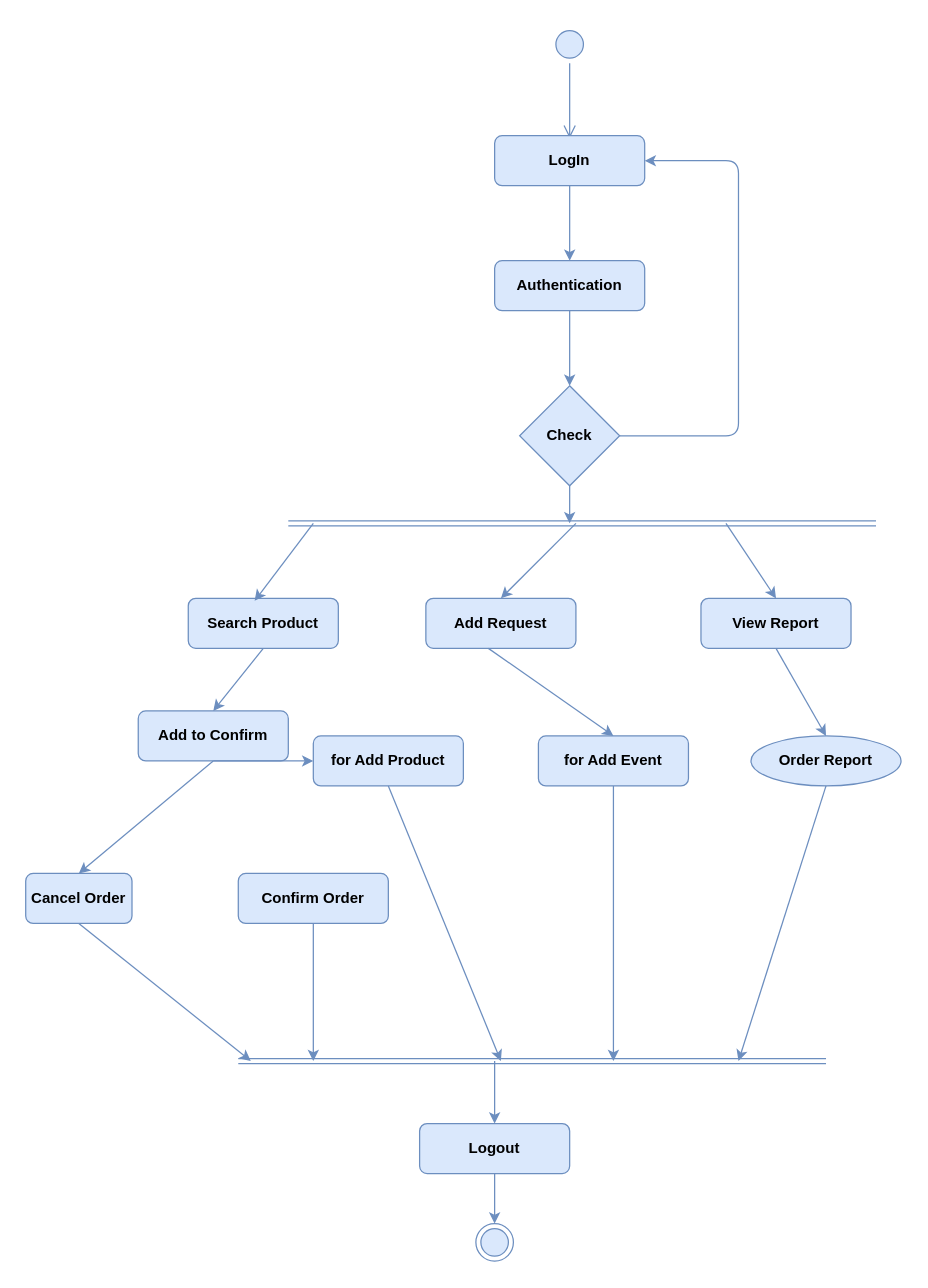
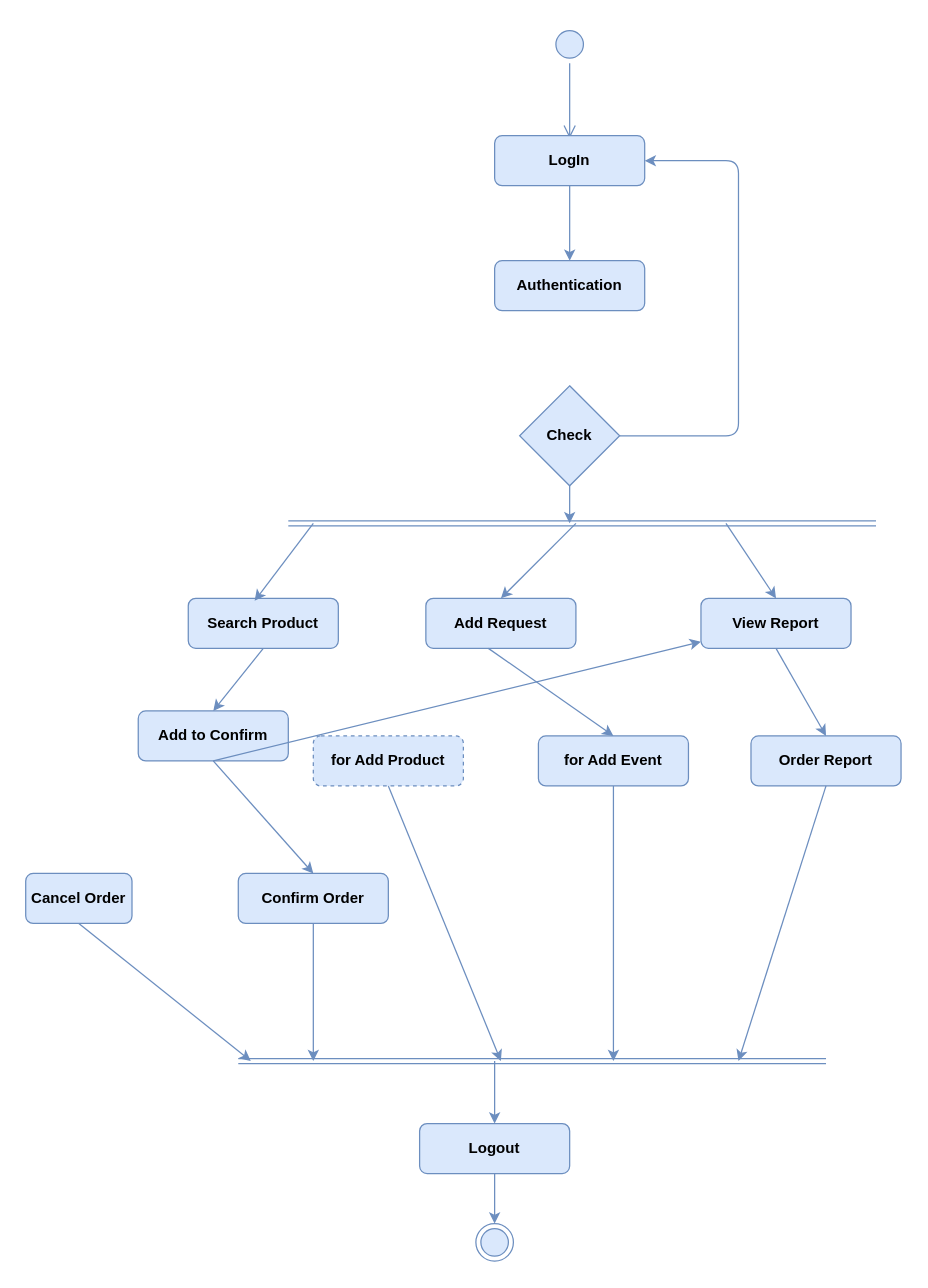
- <mxCell id="8" value="" style="endArrow=classic;html=1;exitX=0.5;exitY=1;exitDx=0;exitDy=0;fillColor=#dae8fc;strokeColor=#6c8ebf;fontStyle=1" edge="1" parent="1" source="6" target="7"><mxGeometry width="50" height="50" relative="1" as="geometry"><mxPoint x="450" y="318" as="sourcePoint" /><mxPoint x="500" y="268" as="targetPoint" /></mxGeometry></mxCell>
- <mxCell id="17" value="" style="endArrow=classic;html=1;exitX=0.5;exitY=1;exitDx=0;exitDy=0;fillColor=#dae8fc;strokeColor=#6c8ebf;fontStyle=1;" edge="1" parent="1" source="13" target="21"><mxGeometry width="50" height="50" relative="1" as="geometry"><mxPoint x="110" y="609" as="sourcePoint" /><mxPoint x="160" y="598" as="targetPoint" /></mxGeometry></mxCell>
+ <mxCell id="17" value="" style="endArrow=classic;html=1;entryX=0.5;entryY=0;entryDx=0;entryDy=0;exitX=0.5;exitY=1;exitDx=0;exitDy=0;fillColor=#dae8fc;strokeColor=#6c8ebf;fontStyle=1" edge="1" parent="1" source="13" target="15"><mxGeometry width="50" height="50" relative="1" as="geometry"><mxPoint x="110" y="609" as="sourcePoint" /><mxPoint x="160" y="598" as="targetPoint" /></mxGeometry></mxCell>
- <mxCell id="21" value="for Add Product" style="rounded=1;whiteSpace=wrap;html=1;fillColor=#dae8fc;strokeColor=#6c8ebf;fontStyle=1" vertex="1" parent="1"><mxGeometry x="250" y="588" width="120" height="40" as="geometry" /></mxCell>
+ <mxCell id="21" value="for Add Product" style="rounded=1;whiteSpace=wrap;html=1;fillColor=#dae8fc;strokeColor=#6c8ebf;fontStyle=1;dashed=1;" vertex="1" parent="1"><mxGeometry x="250" y="588" width="120" height="40" as="geometry" /></mxCell>
- <mxCell id="27" value="Order Report" style="ellipse;whiteSpace=wrap;html=1;fillColor=#dae8fc;strokeColor=#6c8ebf;fontStyle=1;" vertex="1" parent="1"><mxGeometry x="600" y="588" width="120" height="40" as="geometry" /></mxCell>
+ <mxCell id="27" value="Order Report" style="rounded=1;whiteSpace=wrap;html=1;fillColor=#dae8fc;strokeColor=#6c8ebf;fontStyle=1" vertex="1" parent="1"><mxGeometry x="600" y="588" width="120" height="40" as="geometry" /></mxCell>
- <mxCell id="18" value="" style="endArrow=classic;html=1;entryX=0.5;entryY=0;entryDx=0;entryDy=0;exitX=0.5;exitY=1;exitDx=0;exitDy=0;fillColor=#dae8fc;strokeColor=#6c8ebf;fontStyle=1" edge="1" parent="1" source="13" target="14"><mxGeometry width="50" height="50" relative="1" as="geometry"><mxPoint x="110" y="608" as="sourcePoint" /><mxPoint x="160" y="588" as="targetPoint" /></mxGeometry></mxCell>
+ <mxCell id="18" value="" style="endArrow=classic;html=1;exitX=0.5;exitY=1;exitDx=0;exitDy=0;fillColor=#dae8fc;strokeColor=#6c8ebf;fontStyle=1;" edge="1" parent="1" source="13" target="25"><mxGeometry width="50" height="50" relative="1" as="geometry"><mxPoint x="110" y="608" as="sourcePoint" /><mxPoint x="160" y="588" as="targetPoint" /></mxGeometry></mxCell>
